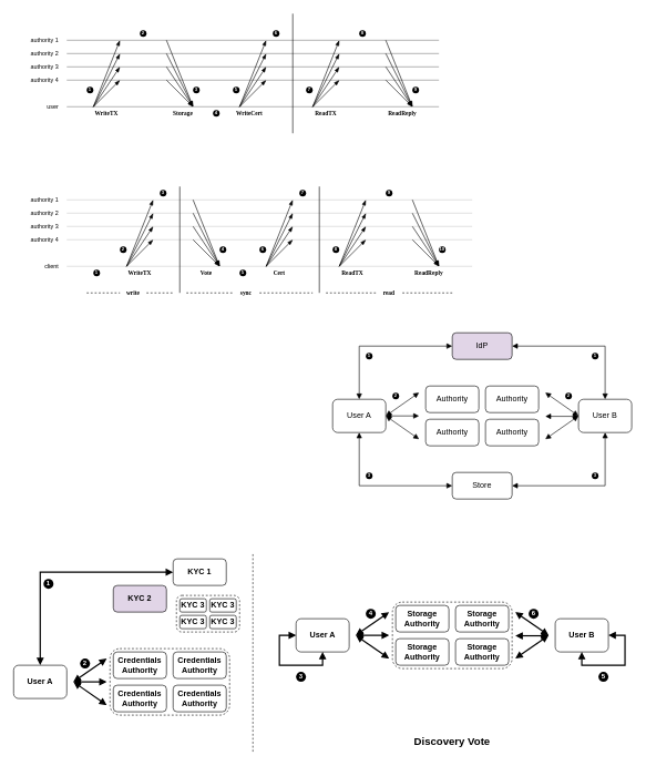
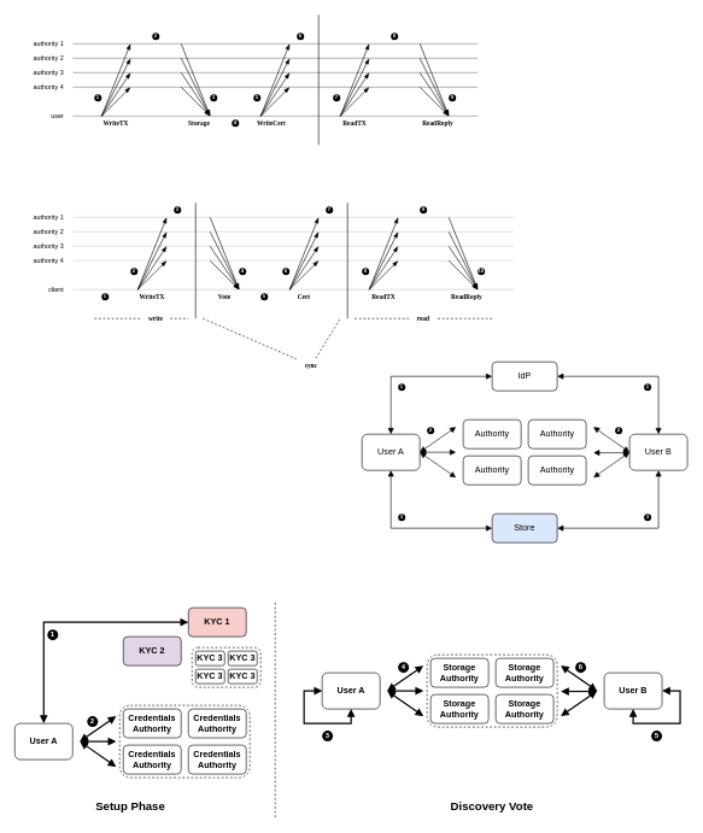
- <mxCell id="97" value="&lt;font face=&quot;Verdana&quot; style=&quot;font-size: 9px;&quot;&gt;&lt;b style=&quot;font-size: 9px;&quot;&gt;write&lt;/b&gt;&lt;/font&gt;" style="text;html=1;strokeColor=none;fillColor=none;align=center;verticalAlign=middle;whiteSpace=wrap;rounded=0;fontSize=9;" parent="1" vertex="1"><mxGeometry x="180" y="430" width="40" height="20" as="geometry" /></mxCell>
+ <mxCell id="97" value="&lt;font face=&quot;Verdana&quot; style=&quot;font-size: 9px;&quot;&gt;&lt;b style=&quot;font-size: 9px;&quot;&gt;write&lt;/b&gt;&lt;/font&gt;" style="text;html=1;strokeColor=none;fillColor=none;align=center;verticalAlign=middle;whiteSpace=wrap;rounded=0;fontSize=9;" parent="1" vertex="1"><mxGeometry x="195" y="430" width="40" height="20" as="geometry" /></mxCell>
- <mxCell id="99" value="&lt;font face=&quot;Verdana&quot; style=&quot;font-size: 9px;&quot;&gt;&lt;b style=&quot;font-size: 9px;&quot;&gt;sync&lt;/b&gt;&lt;/font&gt;" style="text;html=1;strokeColor=none;fillColor=none;align=center;verticalAlign=middle;whiteSpace=wrap;rounded=0;fontSize=9;" parent="1" vertex="1"><mxGeometry x="350" y="430" width="40" height="20" as="geometry" /></mxCell>
+ <mxCell id="99" value="&lt;font face=&quot;Verdana&quot; style=&quot;font-size: 9px;&quot;&gt;&lt;b style=&quot;font-size: 9px;&quot;&gt;sync&lt;/b&gt;&lt;/font&gt;" style="text;html=1;strokeColor=none;fillColor=none;align=center;verticalAlign=middle;whiteSpace=wrap;rounded=0;fontSize=9;" parent="1" vertex="1"><mxGeometry x="410" y="495" width="40" height="20" as="geometry" /></mxCell>
- <mxCell id="108" value="IdP" style="rounded=1;whiteSpace=wrap;html=1;fillColor=#e1d5e7;" parent="1" vertex="1"><mxGeometry x="680" y="500" width="90" height="40" as="geometry" /></mxCell>
+ <mxCell id="108" value="IdP" style="rounded=1;whiteSpace=wrap;html=1;" parent="1" vertex="1"><mxGeometry x="680" y="500" width="90" height="40" as="geometry" /></mxCell>
- <mxCell id="115" value="Store" style="rounded=1;whiteSpace=wrap;html=1;" parent="1" vertex="1"><mxGeometry x="680" y="710" width="90" height="40" as="geometry" /></mxCell>
+ <mxCell id="115" value="Store" style="rounded=1;whiteSpace=wrap;html=1;fillColor=#dae8fc;" parent="1" vertex="1"><mxGeometry x="680" y="710" width="90" height="40" as="geometry" /></mxCell>
- <mxCell id="129" value="&lt;b&gt;KYC 1&lt;/b&gt;" style="rounded=1;whiteSpace=wrap;html=1;" parent="1" vertex="1"><mxGeometry x="260" y="840" width="80" height="40" as="geometry" /></mxCell>
+ <mxCell id="129" value="&lt;b&gt;KYC 1&lt;/b&gt;" style="rounded=1;whiteSpace=wrap;html=1;fillColor=#f8cecc;" parent="1" vertex="1"><mxGeometry x="260" y="840" width="80" height="40" as="geometry" /></mxCell>
+ <mxCell id="161" value="&lt;b&gt;&lt;font style=&quot;font-size: 16px;&quot;&gt;Setup Phase&lt;/font&gt;&lt;/b&gt;" style="text;html=1;strokeColor=none;fillColor=none;align=center;verticalAlign=middle;whiteSpace=wrap;rounded=0;fontSize=10;" parent="1" vertex="1"><mxGeometry x="20" y="1100" width="320" height="30" as="geometry" /></mxCell>
